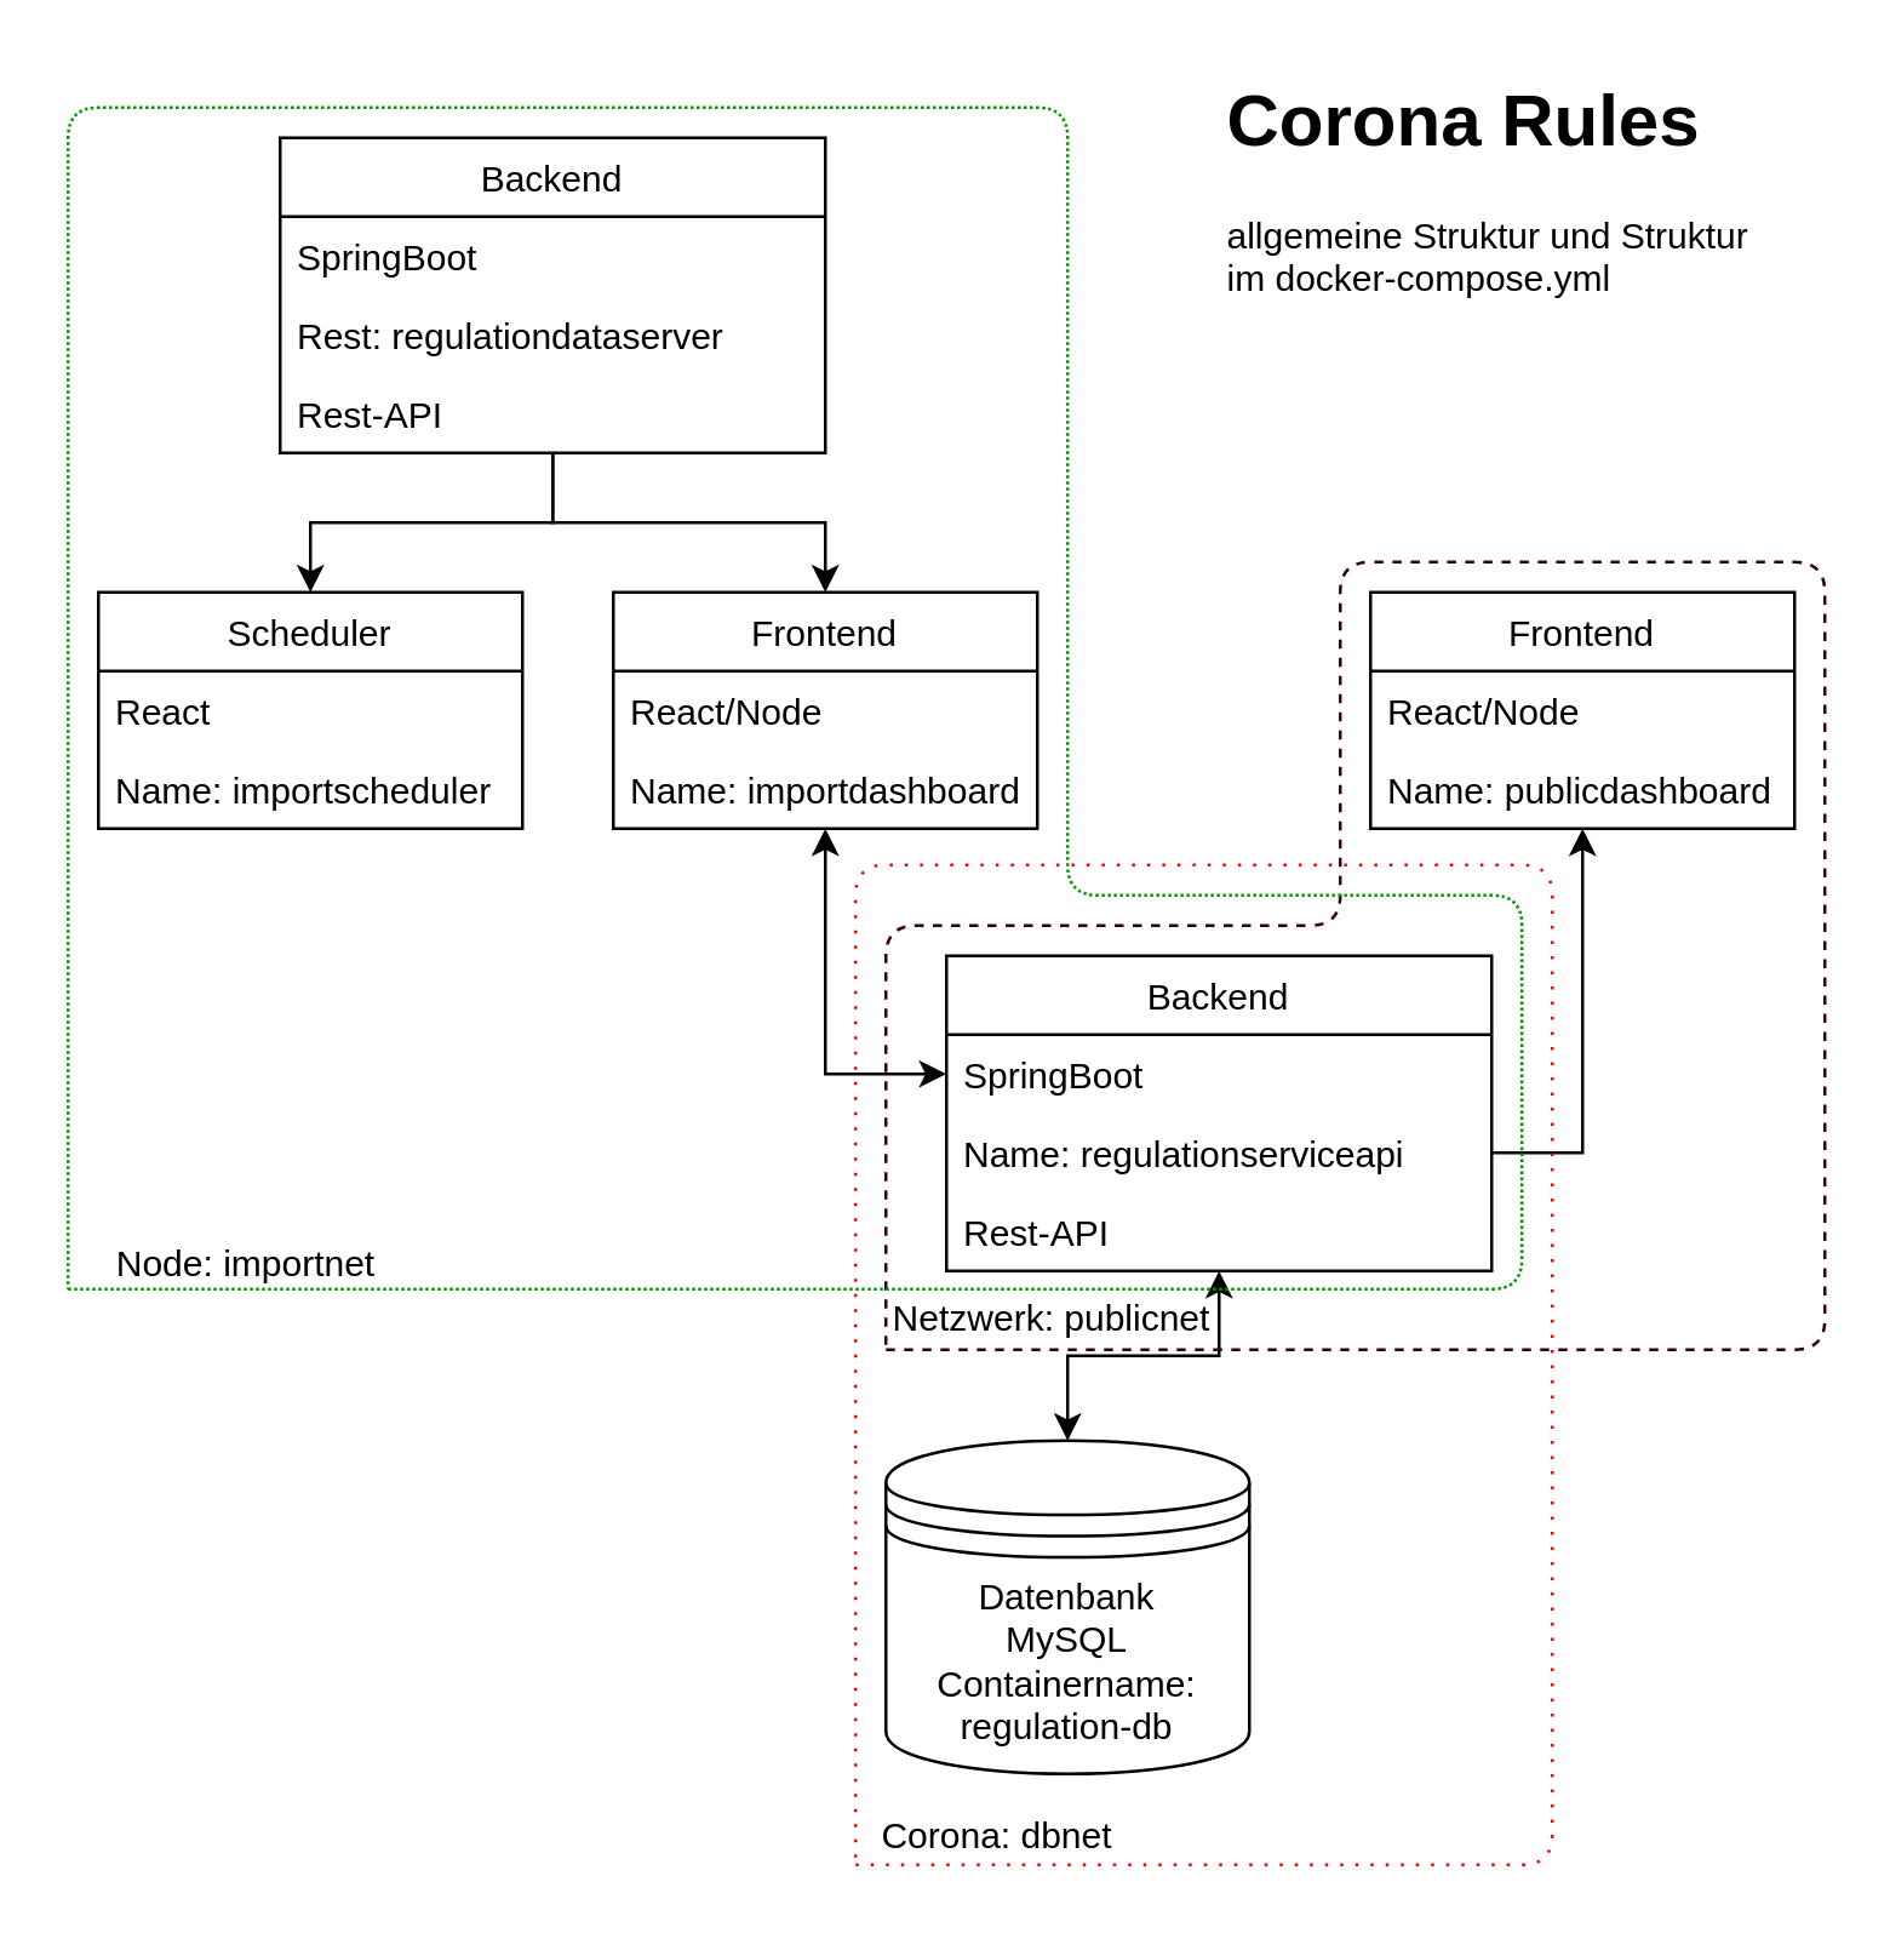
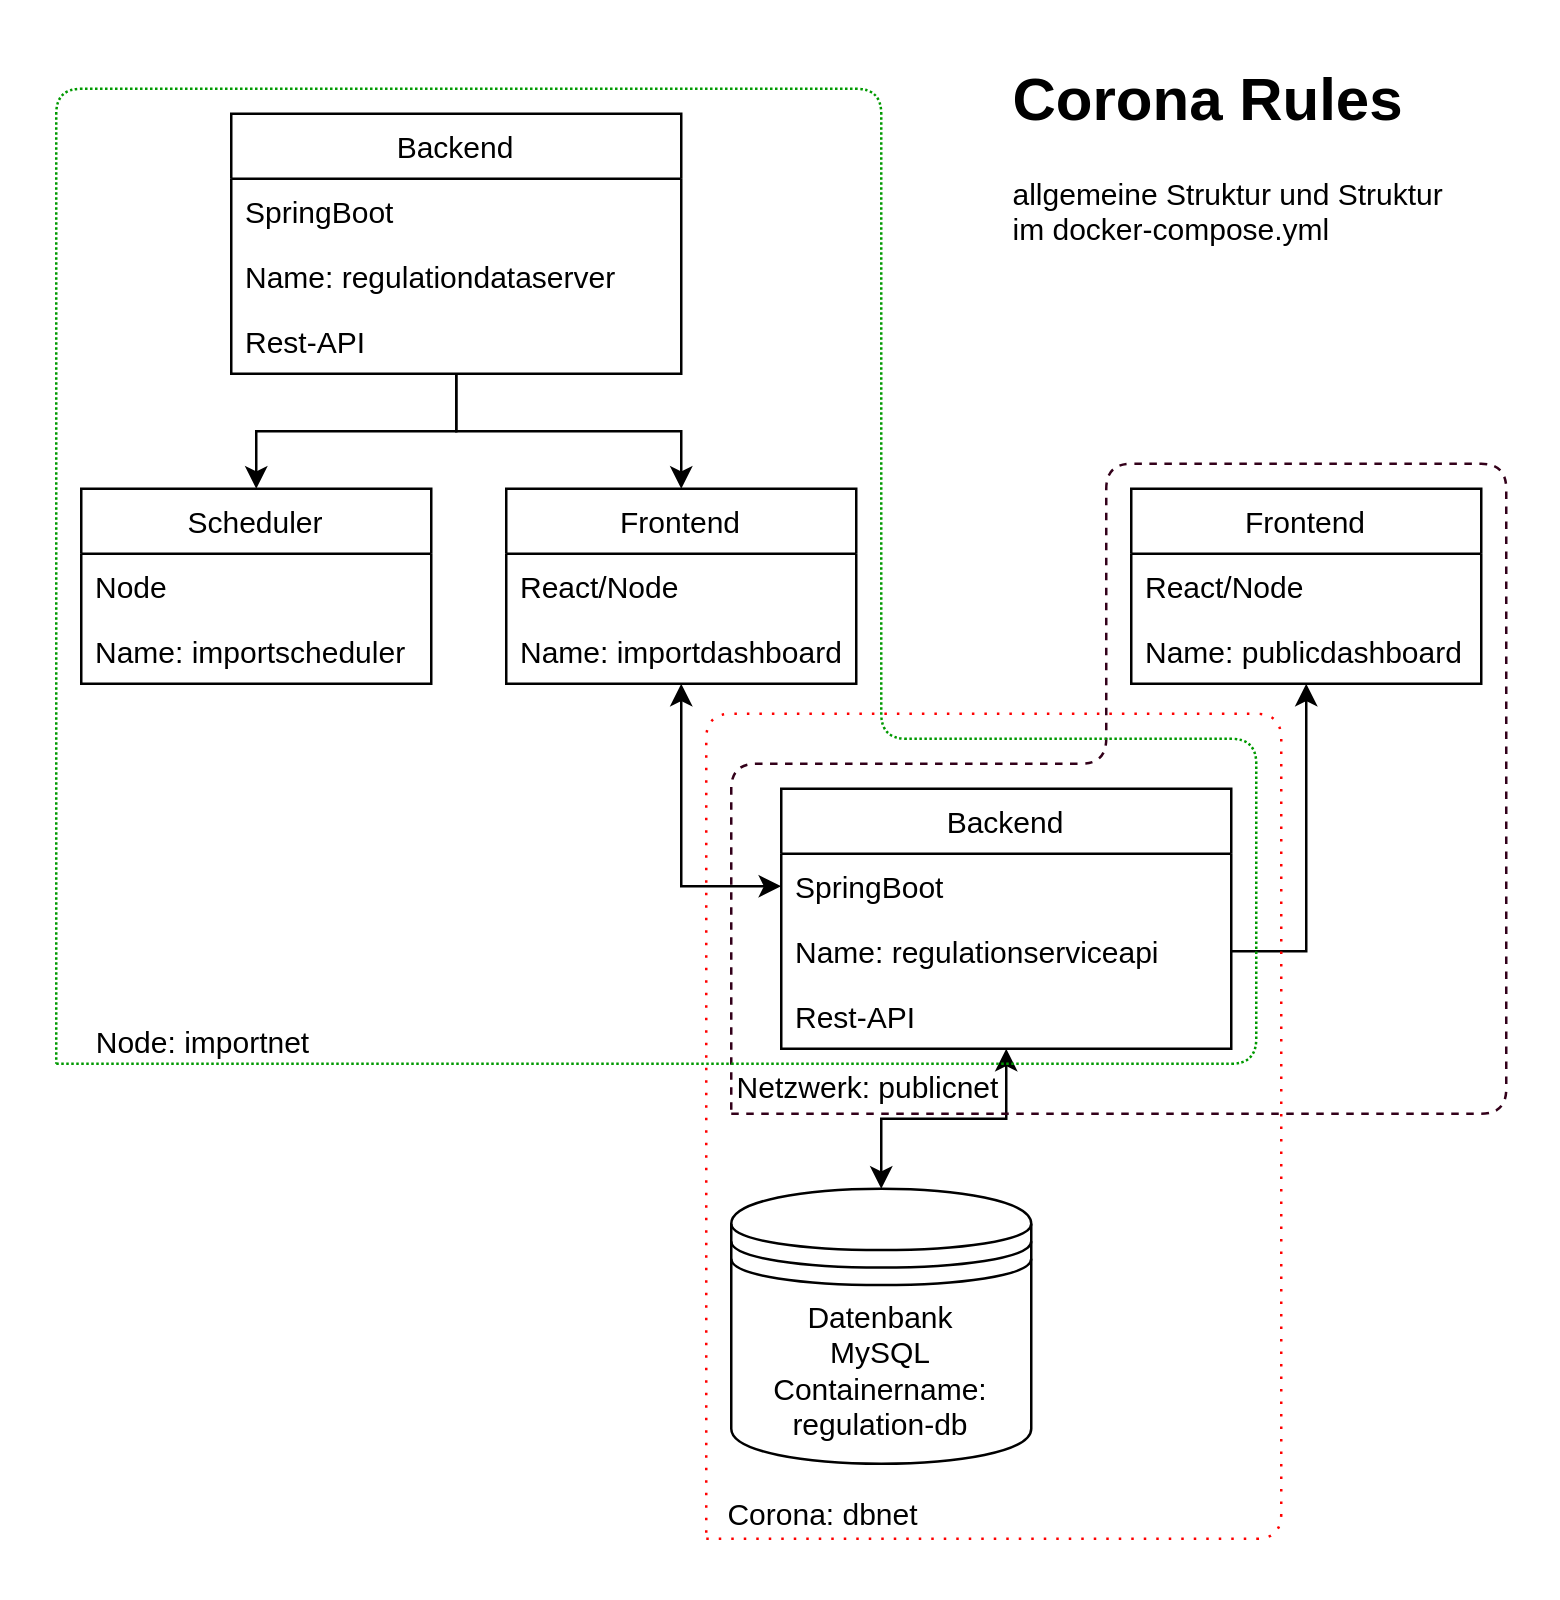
- <mxCell id="23" value="Rest: regulationdataserver" style="text;strokeColor=none;fillColor=none;align=left;verticalAlign=top;spacingLeft=4;spacingRight=4;overflow=hidden;rotatable=0;points=[[0,0.5],[1,0.5]];portConstraint=eastwest;" parent="21" vertex="1"><mxGeometry y="52" width="180" height="26" as="geometry" /></mxCell>
+ <mxCell id="23" value="Name: regulationdataserver" style="text;strokeColor=none;fillColor=none;align=left;verticalAlign=top;spacingLeft=4;spacingRight=4;overflow=hidden;rotatable=0;points=[[0,0.5],[1,0.5]];portConstraint=eastwest;" parent="21" vertex="1"><mxGeometry y="52" width="180" height="26" as="geometry" /></mxCell>
- <mxCell id="19" value="React" style="text;strokeColor=none;fillColor=none;align=left;verticalAlign=top;spacingLeft=4;spacingRight=4;overflow=hidden;rotatable=0;points=[[0,0.5],[1,0.5]];portConstraint=eastwest;" parent="18" vertex="1"><mxGeometry y="26" width="140" height="26" as="geometry" /></mxCell>
+ <mxCell id="19" value="Node" style="text;strokeColor=none;fillColor=none;align=left;verticalAlign=top;spacingLeft=4;spacingRight=4;overflow=hidden;rotatable=0;points=[[0,0.5],[1,0.5]];portConstraint=eastwest;" parent="18" vertex="1"><mxGeometry y="26" width="140" height="26" as="geometry" /></mxCell>
